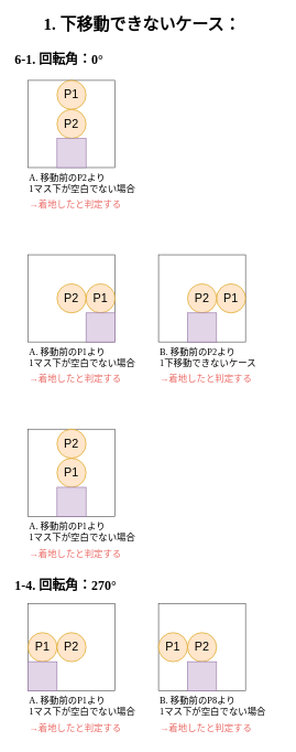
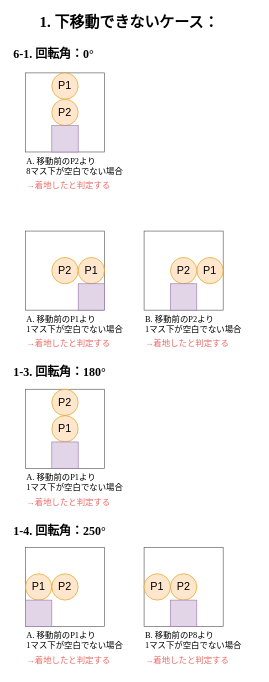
- <mxCell id="10" value="A. 移動前のP2より&lt;br style=&quot;font-size: 14px;&quot;&gt;1マス下が空白でない場合" style="text;strokeColor=none;fillColor=none;align=left;verticalAlign=middle;rounded=0;labelBackgroundColor=none;fontFamily=Tahoma;fontSize=14;spacing=2;whiteSpace=wrap;html=1;" parent="1" vertex="1"><mxGeometry x="42" y="259" width="187" height="33" as="geometry" /></mxCell>
+ <mxCell id="10" value="A. 移動前のP2より&lt;br style=&quot;font-size: 14px;&quot;&gt;8マス下が空白でない場合" style="text;strokeColor=none;fillColor=none;align=left;verticalAlign=middle;rounded=0;labelBackgroundColor=none;fontFamily=Tahoma;fontSize=14;spacing=2;whiteSpace=wrap;html=1;" parent="1" vertex="1"><mxGeometry x="42" y="259" width="187" height="33" as="geometry" /></mxCell>
- <mxCell id="17" value="B. 移動前のP2より&lt;br style=&quot;font-size: 14px&quot;&gt;1下移動できないケース" style="text;strokeColor=none;fillColor=none;align=left;verticalAlign=middle;rounded=0;labelBackgroundColor=none;fontFamily=Tahoma;fontSize=14;spacing=2;whiteSpace=wrap;html=1;" parent="1" vertex="1"><mxGeometry x="240" y="523" width="187" height="33" as="geometry" /></mxCell>
+ <mxCell id="17" value="B. 移動前のP2より&lt;br style=&quot;font-size: 14px&quot;&gt;1マス下が空白でない場合" style="text;strokeColor=none;fillColor=none;align=left;verticalAlign=middle;rounded=0;labelBackgroundColor=none;fontFamily=Tahoma;fontSize=14;spacing=2;whiteSpace=wrap;html=1;" parent="1" vertex="1"><mxGeometry x="240" y="523" width="187" height="33" as="geometry" /></mxCell>
+ <mxCell id="30" value="1-3. 回転角：180°" style="text;html=1;strokeColor=none;fillColor=none;align=left;verticalAlign=middle;whiteSpace=wrap;rounded=0;fontFamily=Tahoma;fontSize=20;fontStyle=1" parent="1" vertex="1"><mxGeometry x="20" y="604" width="198" height="30" as="geometry" /></mxCell>
- <mxCell id="38" value="1-4. 回転角：270°" style="text;html=1;strokeColor=none;fillColor=none;align=left;verticalAlign=middle;whiteSpace=wrap;rounded=0;fontFamily=Tahoma;fontSize=20;fontStyle=1" parent="1" vertex="1"><mxGeometry x="20" y="868" width="198" height="30" as="geometry" /></mxCell>
+ <mxCell id="38" value="1-4. 回転角：250°" style="text;html=1;strokeColor=none;fillColor=none;align=left;verticalAlign=middle;whiteSpace=wrap;rounded=0;fontFamily=Tahoma;fontSize=20;fontStyle=1" parent="1" vertex="1"><mxGeometry x="20" y="868" width="198" height="30" as="geometry" /></mxCell>
